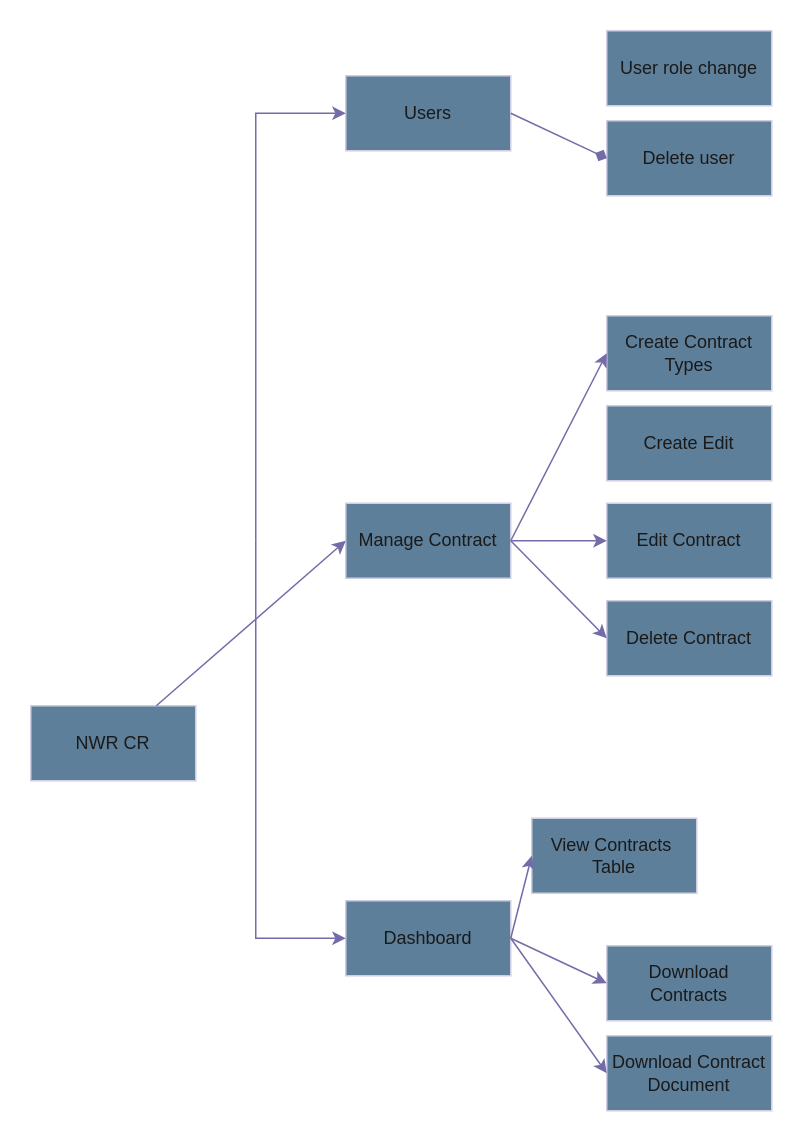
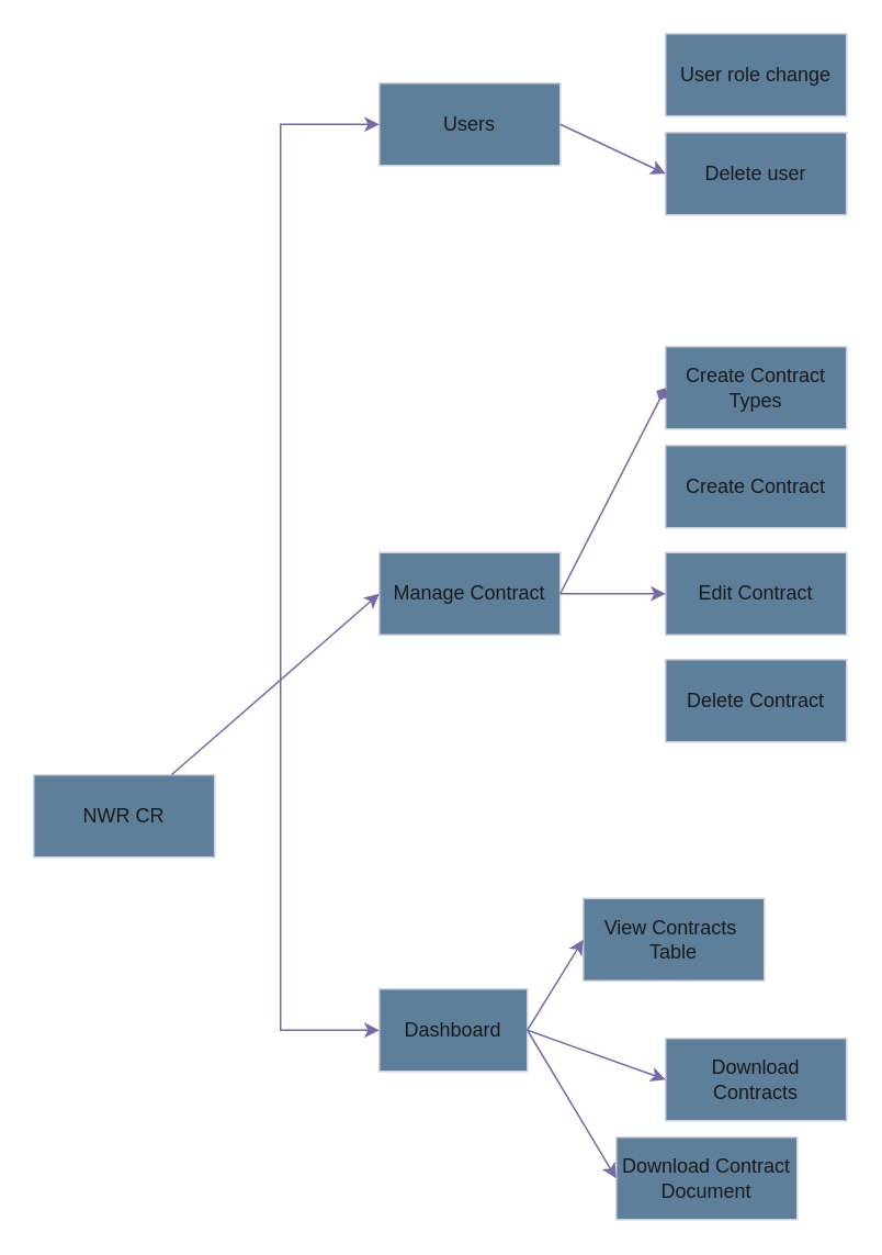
- <mxCell id="17" value="" style="endArrow=diamond;html=1;rounded=0;entryX=0;entryY=0.5;entryDx=0;entryDy=0;exitX=1;exitY=0.5;exitDx=0;exitDy=0;labelBackgroundColor=none;strokeColor=#736CA8;fontColor=default;" edge="1" parent="1" source="4" target="5"><mxGeometry width="50" height="50" relative="1" as="geometry"><mxPoint x="350" y="85" as="sourcePoint" /><mxPoint x="414" y="55" as="targetPoint" /></mxGeometry></mxCell>
+ <mxCell id="17" value="" style="endArrow=classic;html=1;rounded=0;entryX=0;entryY=0.5;entryDx=0;entryDy=0;exitX=1;exitY=0.5;exitDx=0;exitDy=0;labelBackgroundColor=none;strokeColor=#736CA8;fontColor=default;" edge="1" parent="1" source="4" target="5"><mxGeometry width="50" height="50" relative="1" as="geometry"><mxPoint x="350" y="85" as="sourcePoint" /><mxPoint x="414" y="55" as="targetPoint" /></mxGeometry></mxCell>
- <mxCell id="24" value="" style="endArrow=classic;html=1;rounded=0;entryX=0;entryY=0.5;entryDx=0;entryDy=0;exitX=1;exitY=0.5;exitDx=0;exitDy=0;labelBackgroundColor=none;strokeColor=#736CA8;fontColor=default;" edge="1" parent="1" source="6" target="23"><mxGeometry width="50" height="50" relative="1" as="geometry"><mxPoint x="350" y="370" as="sourcePoint" /><mxPoint x="414" y="305" as="targetPoint" /></mxGeometry></mxCell>
+ <mxCell id="24" value="" style="endArrow=diamond;html=1;rounded=0;entryX=0;entryY=0.5;entryDx=0;entryDy=0;exitX=1;exitY=0.5;exitDx=0;exitDy=0;labelBackgroundColor=none;strokeColor=#736CA8;fontColor=default;" edge="1" parent="1" source="6" target="23"><mxGeometry width="50" height="50" relative="1" as="geometry"><mxPoint x="350" y="370" as="sourcePoint" /><mxPoint x="414" y="305" as="targetPoint" /></mxGeometry></mxCell>
- <mxCell id="7" value="Create Edit" style="html=1;whiteSpace=wrap;labelBackgroundColor=none;fillColor=#5D7F99;strokeColor=#D0CEE2;fontColor=#1A1A1A;" vertex="1" parent="1"><mxGeometry x="404" y="270" width="110" height="50" as="geometry" /></mxCell>
+ <mxCell id="7" value="Create Contract" style="html=1;whiteSpace=wrap;labelBackgroundColor=none;fillColor=#5D7F99;strokeColor=#D0CEE2;fontColor=#1A1A1A;" vertex="1" parent="1"><mxGeometry x="404" y="270" width="110" height="50" as="geometry" /></mxCell>
- <mxCell id="19" value="" style="endArrow=classic;html=1;rounded=0;entryX=0;entryY=0.5;entryDx=0;entryDy=0;exitX=1;exitY=0.5;exitDx=0;exitDy=0;labelBackgroundColor=none;strokeColor=#736CA8;fontColor=default;" edge="1" parent="1" source="6" target="8"><mxGeometry width="50" height="50" relative="1" as="geometry"><mxPoint x="350" y="370" as="sourcePoint" /><mxPoint x="414" y="370" as="targetPoint" /></mxGeometry></mxCell>
- <mxCell id="10" value="Dashboard" style="html=1;whiteSpace=wrap;labelBackgroundColor=none;fillColor=#5D7F99;strokeColor=#D0CEE2;fontColor=#1A1A1A;" vertex="1" parent="1"><mxGeometry x="230" y="600" width="110" height="50" as="geometry" /></mxCell>
+ <mxCell id="10" value="Dashboard" style="html=1;whiteSpace=wrap;labelBackgroundColor=none;fillColor=#5D7F99;strokeColor=#D0CEE2;fontColor=#1A1A1A;" vertex="1" parent="1"><mxGeometry x="230" y="600" width="90" height="50" as="geometry" /></mxCell>
- <mxCell id="13" value="Download Contract&lt;div&gt;Document&lt;/div&gt;" style="html=1;whiteSpace=wrap;labelBackgroundColor=none;fillColor=#5D7F99;strokeColor=#D0CEE2;fontColor=#1A1A1A;" vertex="1" parent="1"><mxGeometry x="404" y="690" width="110" height="50" as="geometry" /></mxCell>
+ <mxCell id="13" value="Download Contract&lt;div&gt;Document&lt;/div&gt;" style="html=1;whiteSpace=wrap;labelBackgroundColor=none;fillColor=#5D7F99;strokeColor=#D0CEE2;fontColor=#1A1A1A;" vertex="1" parent="1"><mxGeometry x="374" y="690" width="110" height="50" as="geometry" /></mxCell>
